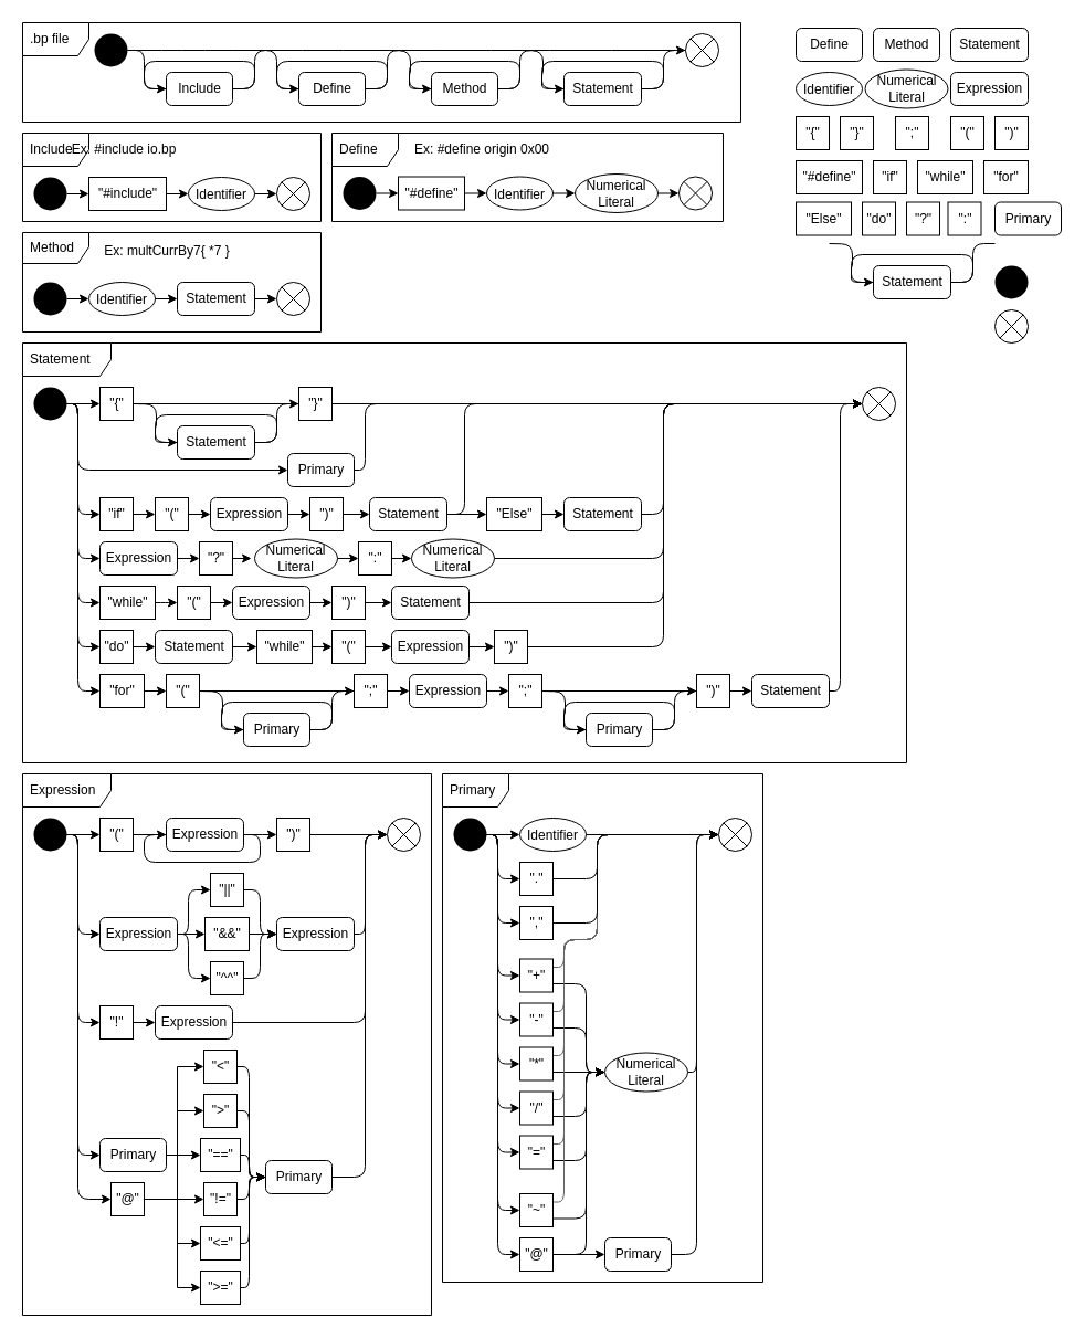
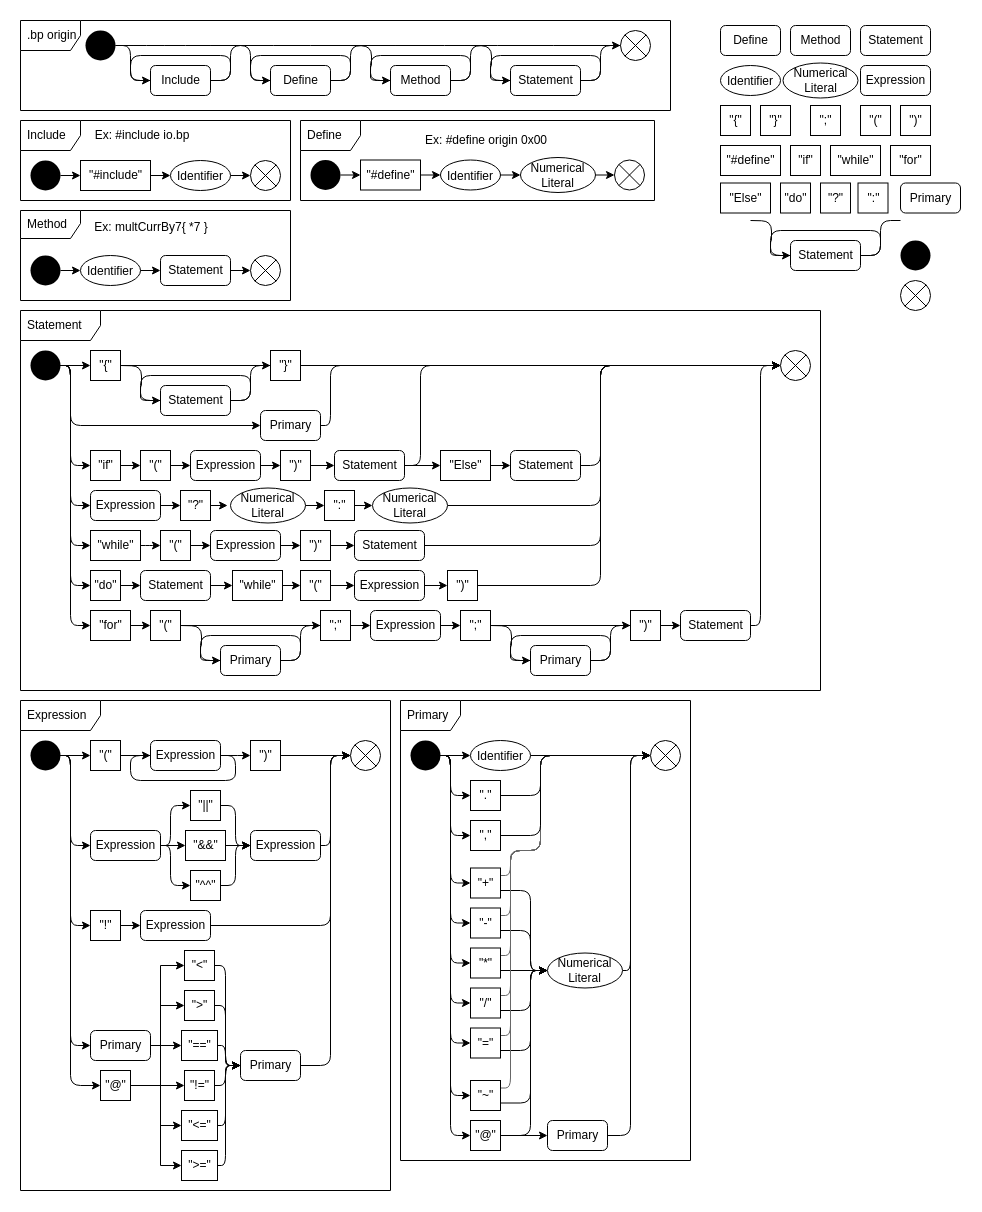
- <mxCell id="255" value=".bp file" style="shape=umlFrame;whiteSpace=wrap;html=1;width=60;height=30;boundedLbl=1;verticalAlign=middle;align=left;spacingLeft=5;" parent="254" vertex="1"><mxGeometry width="650" height="90" as="geometry" /></mxCell>
+ <mxCell id="255" value=".bp origin" style="shape=umlFrame;whiteSpace=wrap;html=1;width=60;height=30;boundedLbl=1;verticalAlign=middle;align=left;spacingLeft=5;" parent="254" vertex="1"><mxGeometry width="650" height="90" as="geometry" /></mxCell>
- <mxCell id="288" value="Ex: #include io.bp" style="text;html=1;strokeColor=none;fillColor=none;align=center;verticalAlign=middle;whiteSpace=wrap;rounded=0;" vertex="1" parent="278"><mxGeometry x="40" y="5" width="104" height="20" as="geometry" /></mxCell>
+ <mxCell id="288" value="Ex: #include io.bp" style="text;html=1;strokeColor=none;fillColor=none;align=center;verticalAlign=middle;whiteSpace=wrap;rounded=0;" vertex="1" parent="278"><mxGeometry x="70" y="5" width="104" height="20" as="geometry" /></mxCell>
- <mxCell id="29" value="Ex: #define origin 0x00" style="text;html=1;strokeColor=none;fillColor=none;align=center;verticalAlign=middle;whiteSpace=wrap;rounded=0;" parent="17" vertex="1"><mxGeometry x="69" y="5" width="134" height="20" as="geometry" /></mxCell>
+ <mxCell id="29" value="Ex: #define origin 0x00" style="text;html=1;strokeColor=none;fillColor=none;align=center;verticalAlign=middle;whiteSpace=wrap;rounded=0;" parent="17" vertex="1"><mxGeometry x="119" y="10" width="134" height="20" as="geometry" /></mxCell>
